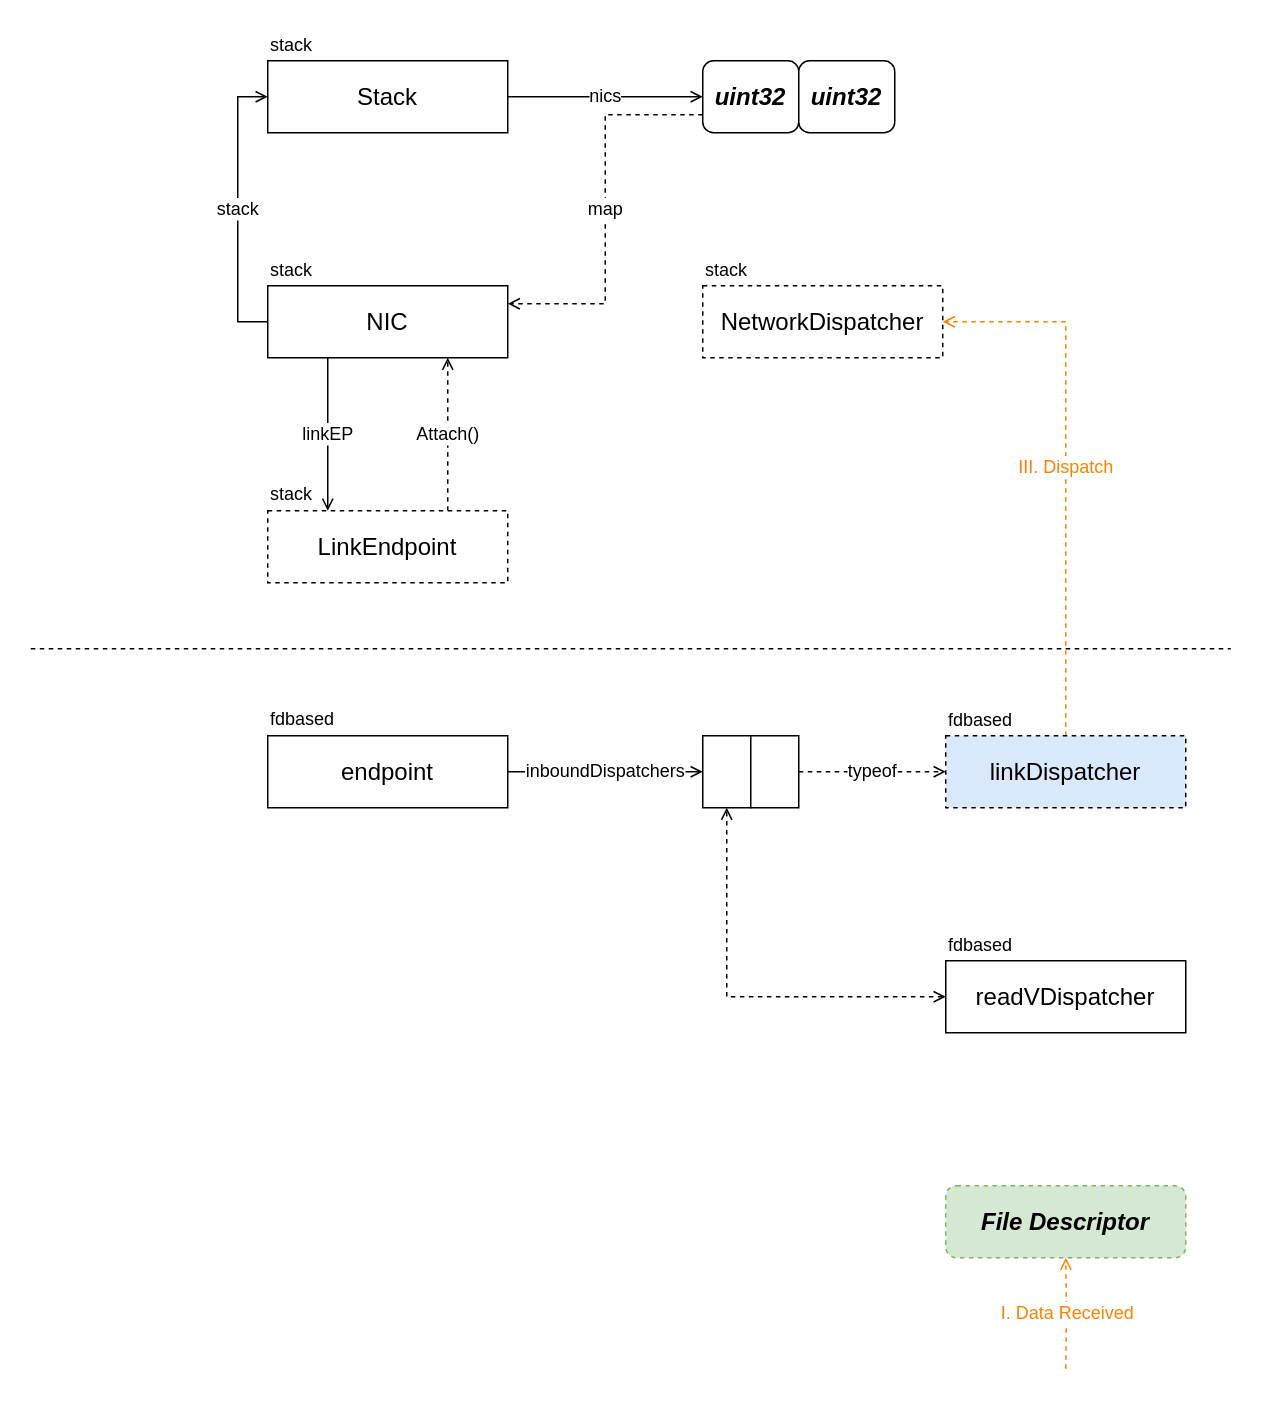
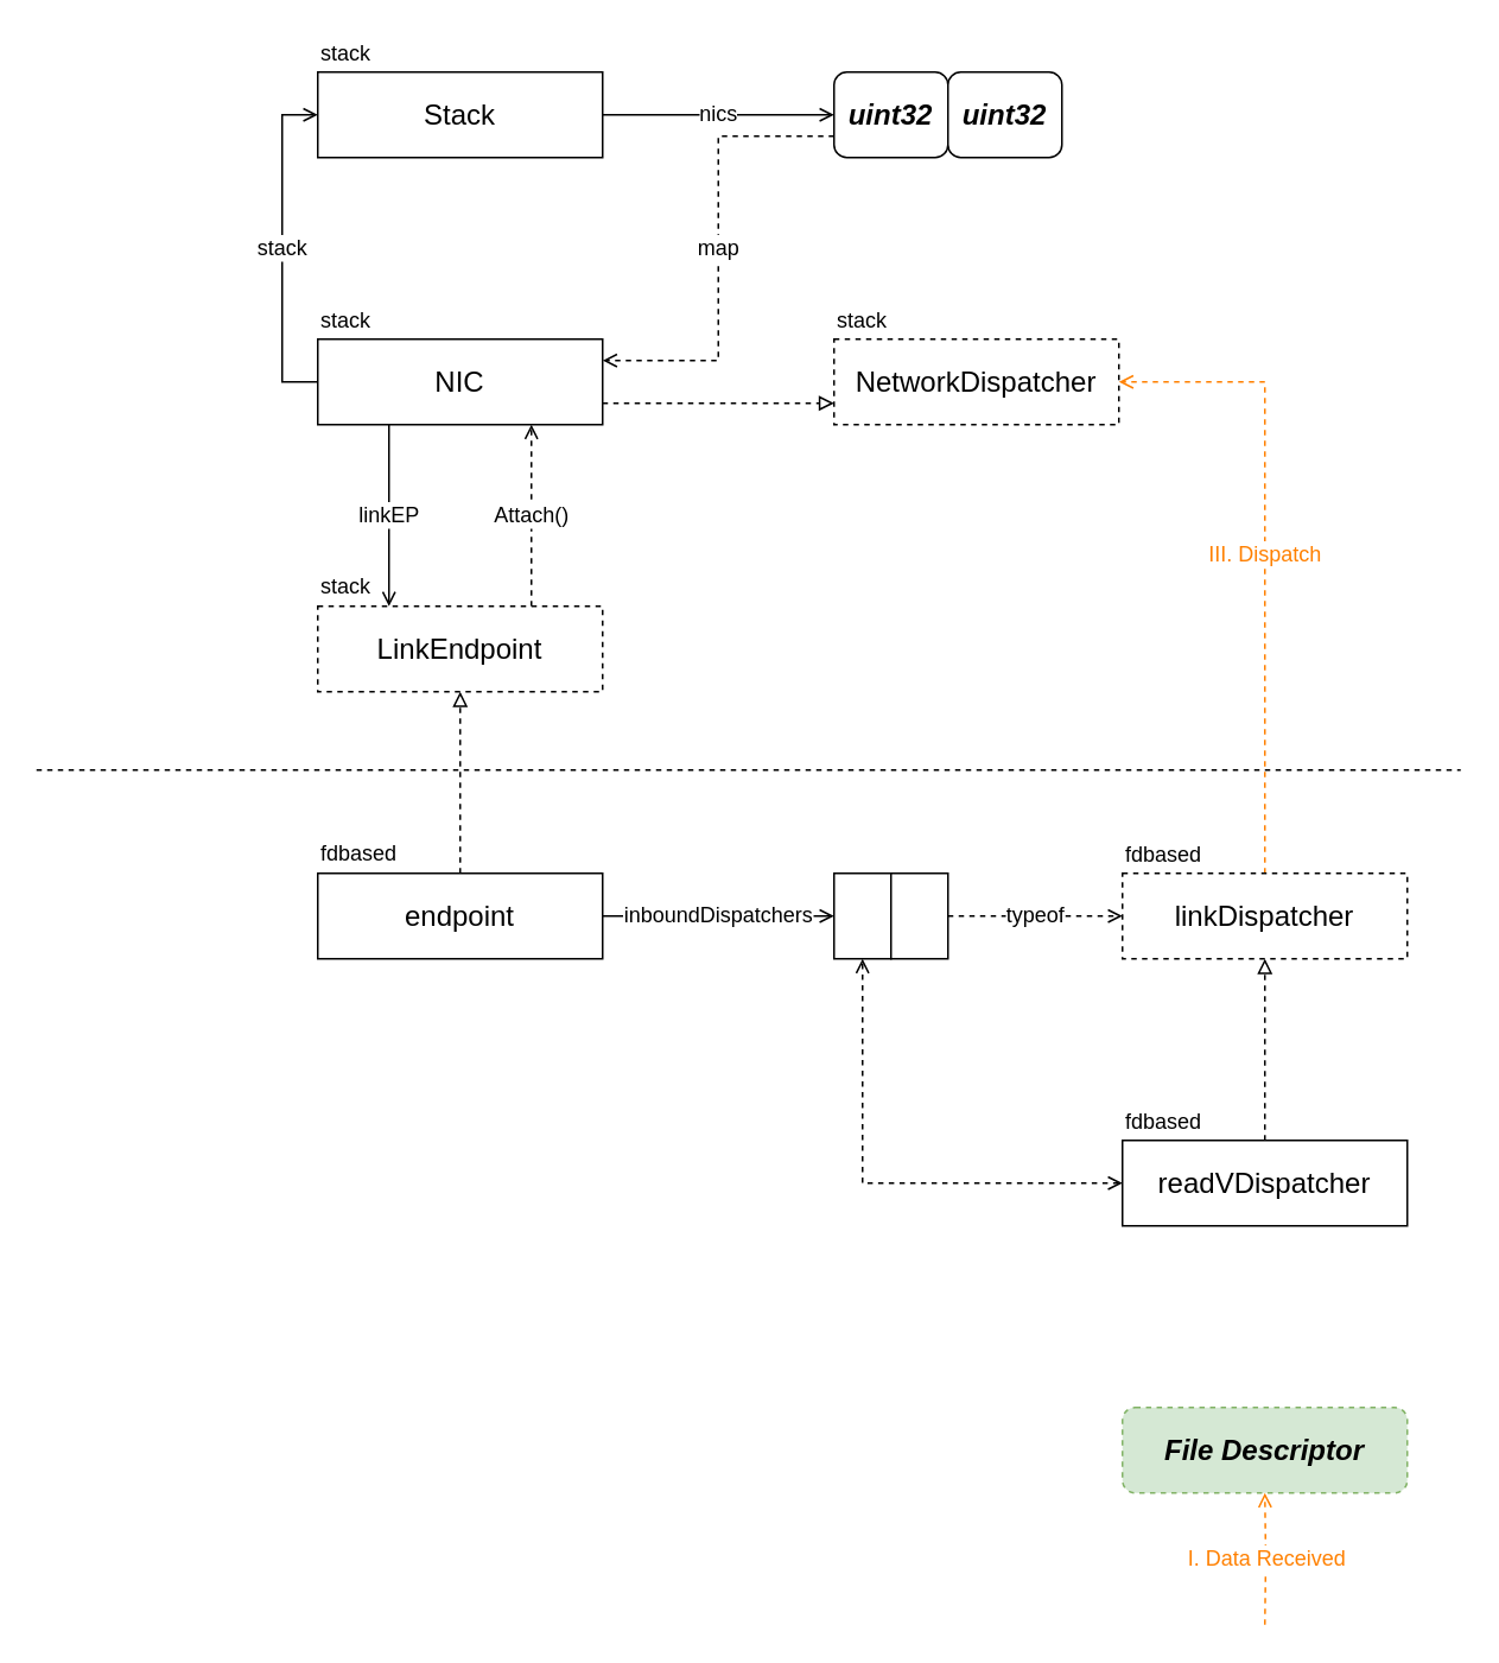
+ <mxCell id="11" style="edgeStyle=orthogonalEdgeStyle;rounded=0;orthogonalLoop=1;jettySize=auto;html=1;entryX=0;entryY=0.75;entryDx=0;entryDy=0;dashed=1;endArrow=block;endFill=0;fontSize=12;exitX=1;exitY=0.75;exitDx=0;exitDy=0;" edge="1" parent="1" source="6" target="13"><mxGeometry relative="1" as="geometry"><mxPoint x="330" y="214" as="sourcePoint" /></mxGeometry></mxCell>
+ <mxCell id="14" style="edgeStyle=orthogonalEdgeStyle;rounded=0;orthogonalLoop=1;jettySize=auto;html=1;exitX=0.5;exitY=0;exitDx=0;exitDy=0;dashed=1;endArrow=block;endFill=0;fontSize=12;" edge="1" parent="1" source="16" target="12"><mxGeometry relative="1" as="geometry" /></mxCell>
- <mxCell id="18" value="linkDispatcher" style="rounded=0;whiteSpace=wrap;html=1;fontSize=16;dashed=1;fillColor=#dae8fc;" vertex="1" parent="1"><mxGeometry x="630" y="490" width="160" height="48" as="geometry" /></mxCell>
+ <mxCell id="18" value="linkDispatcher" style="rounded=0;whiteSpace=wrap;html=1;fontSize=16;dashed=1;" vertex="1" parent="1"><mxGeometry x="630" y="490" width="160" height="48" as="geometry" /></mxCell>
+ <mxCell id="19" style="edgeStyle=orthogonalEdgeStyle;rounded=0;orthogonalLoop=1;jettySize=auto;html=1;exitX=0.5;exitY=0;exitDx=0;exitDy=0;dashed=1;endArrow=block;endFill=0;fontSize=12;" edge="1" parent="1" source="21" target="18"><mxGeometry relative="1" as="geometry" /></mxCell>
